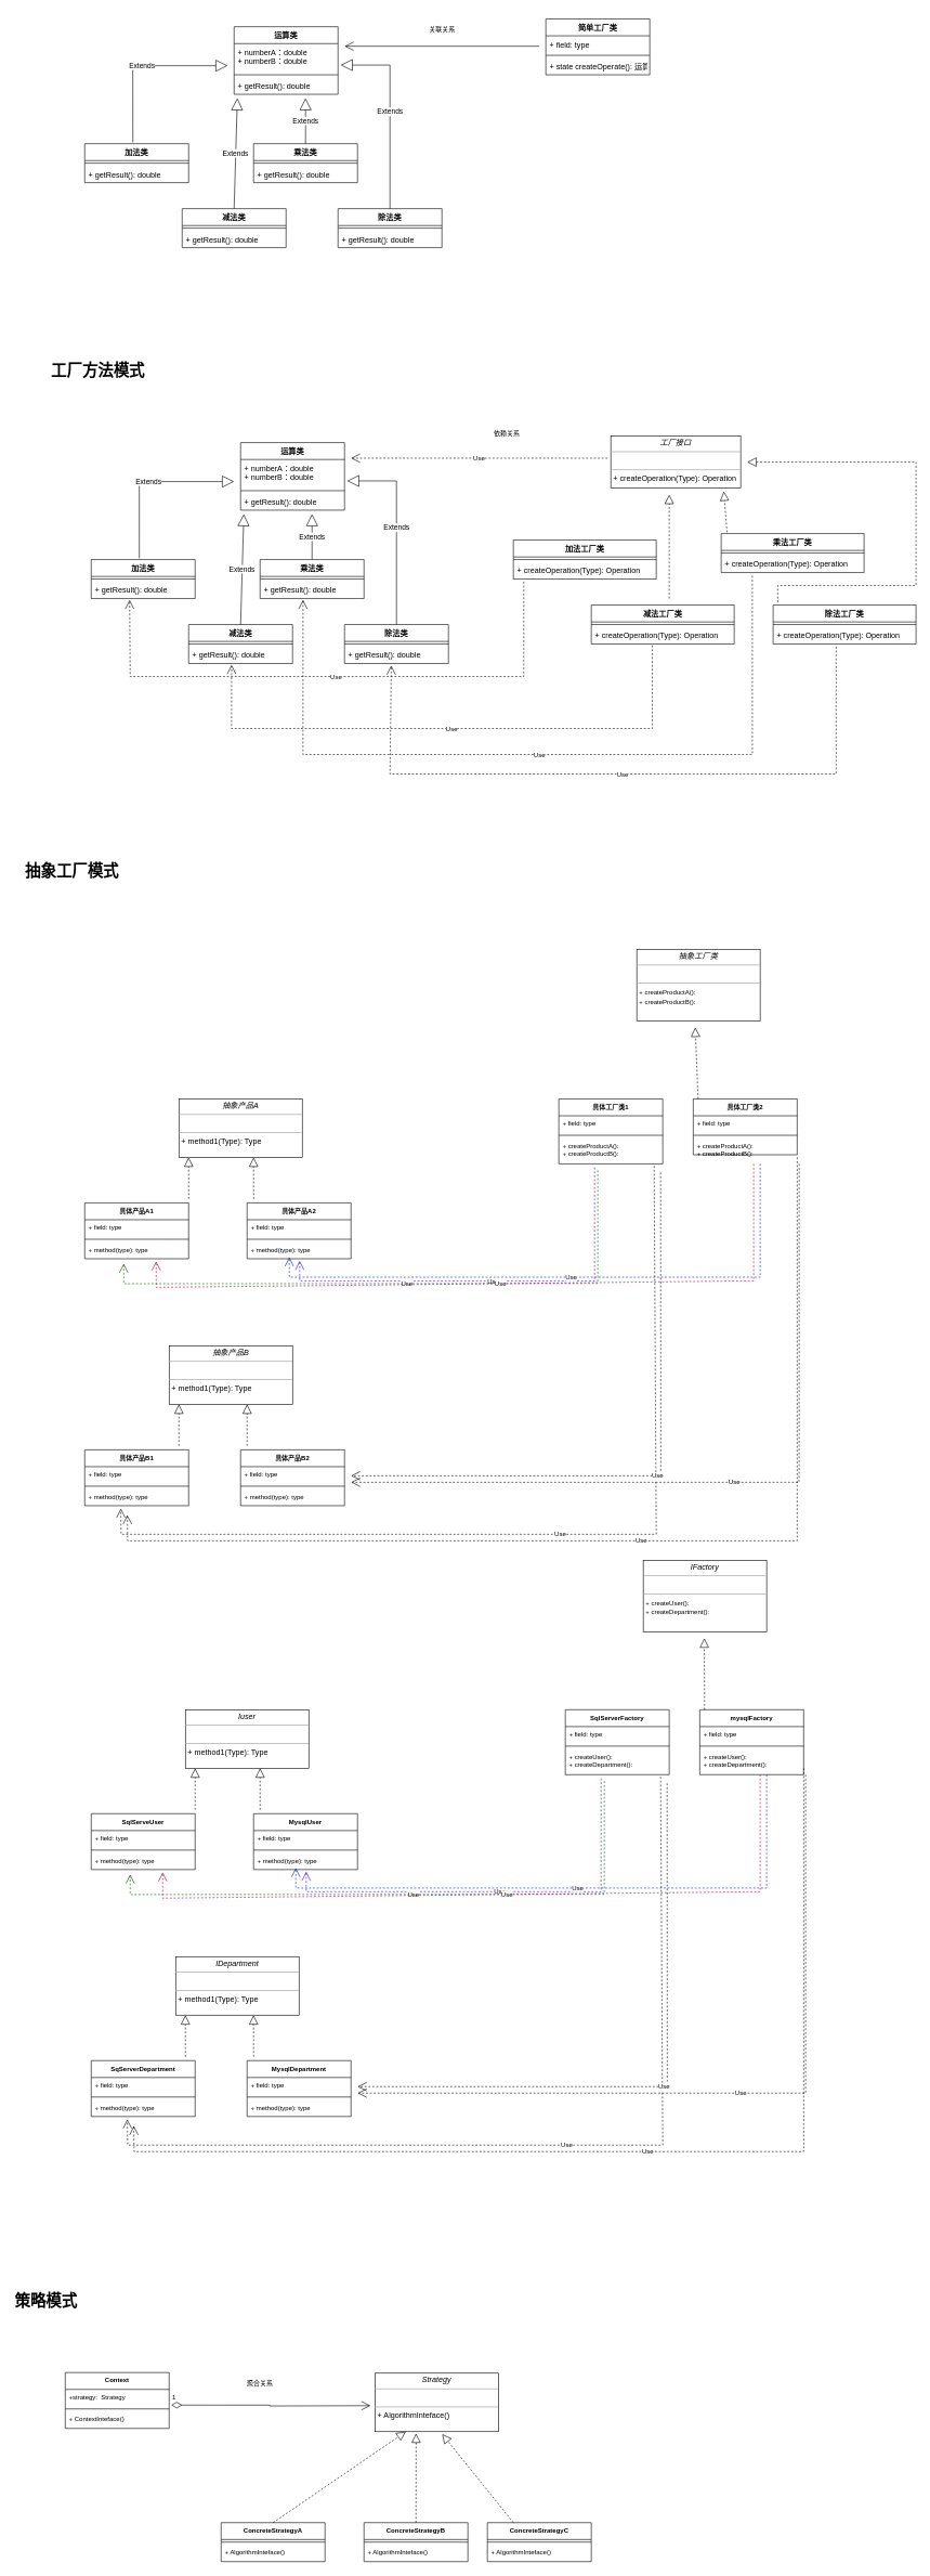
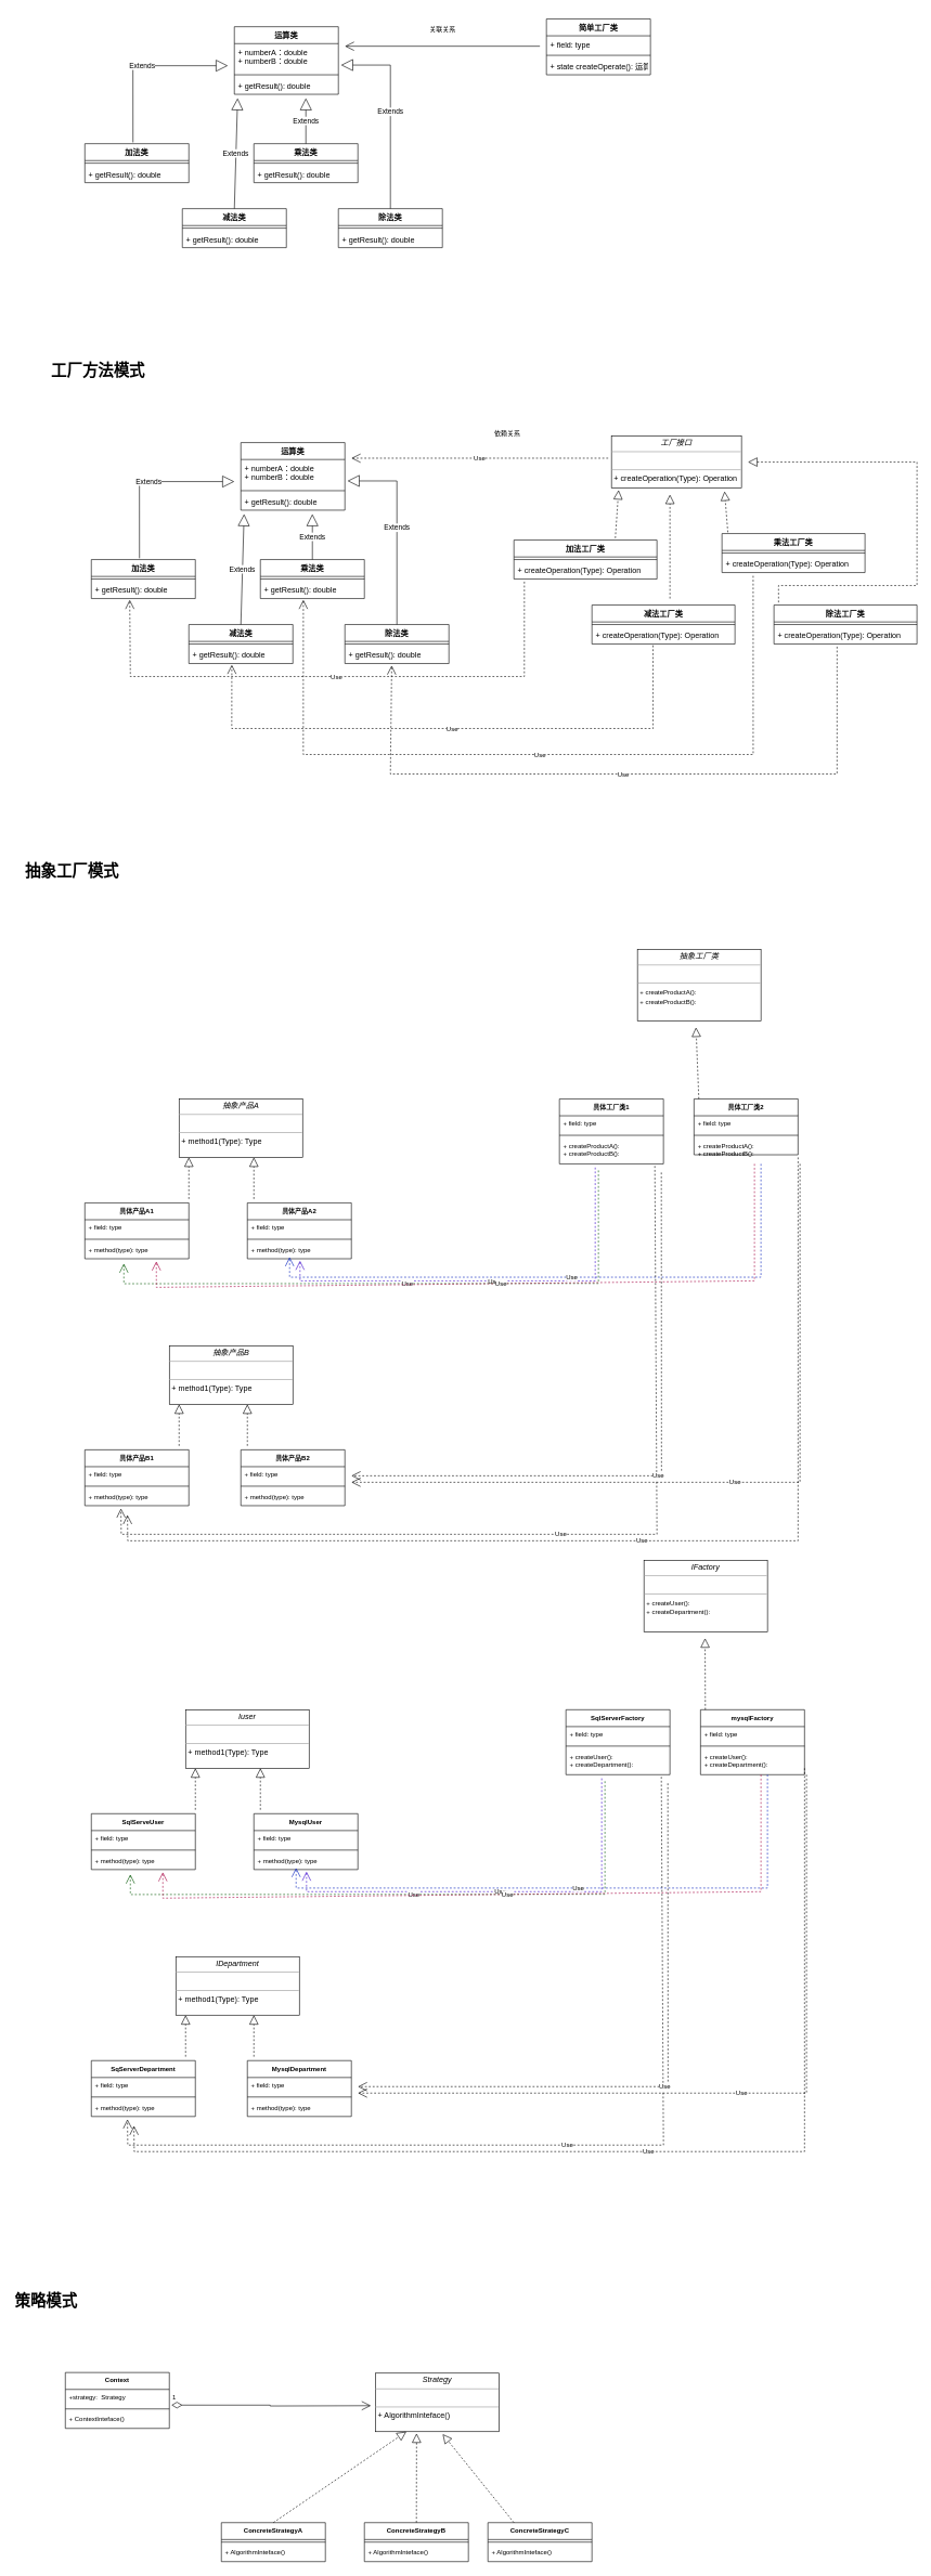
+ <mxCell id="64" value="" style="endArrow=block;dashed=1;endFill=0;endSize=12;html=1;rounded=0;fontSize=10;exitX=0.709;exitY=-0.05;exitDx=0;exitDy=0;exitPerimeter=0;entryX=0.055;entryY=1.038;entryDx=0;entryDy=0;entryPerimeter=0;" edge="1" parent="1" source="52" target="49"><mxGeometry width="160" relative="1" as="geometry"><mxPoint x="960" y="800" as="sourcePoint" /><mxPoint x="1120" y="800" as="targetPoint" /></mxGeometry></mxCell>
- <mxCell id="172" value="聚合关系" style="text;html=1;strokeColor=none;fillColor=none;align=center;verticalAlign=middle;whiteSpace=wrap;rounded=0;fontSize=10;" vertex="1" parent="1"><mxGeometry x="370" y="3651" width="60" height="30" as="geometry" /></mxCell>
